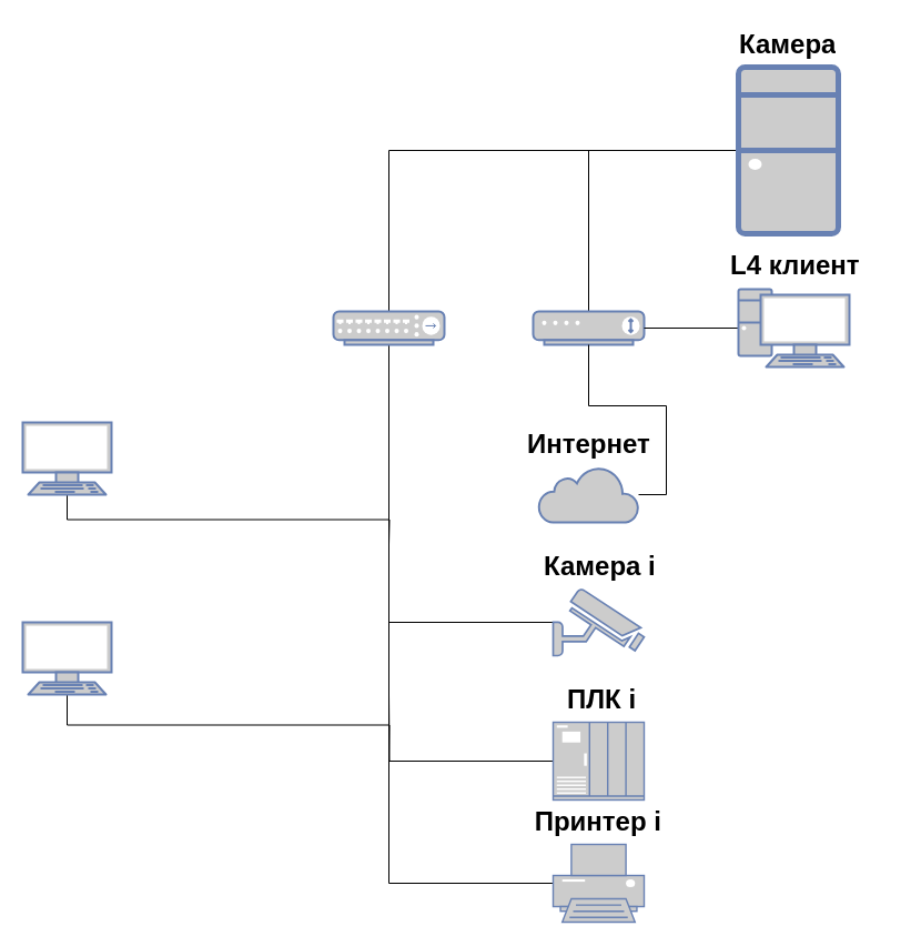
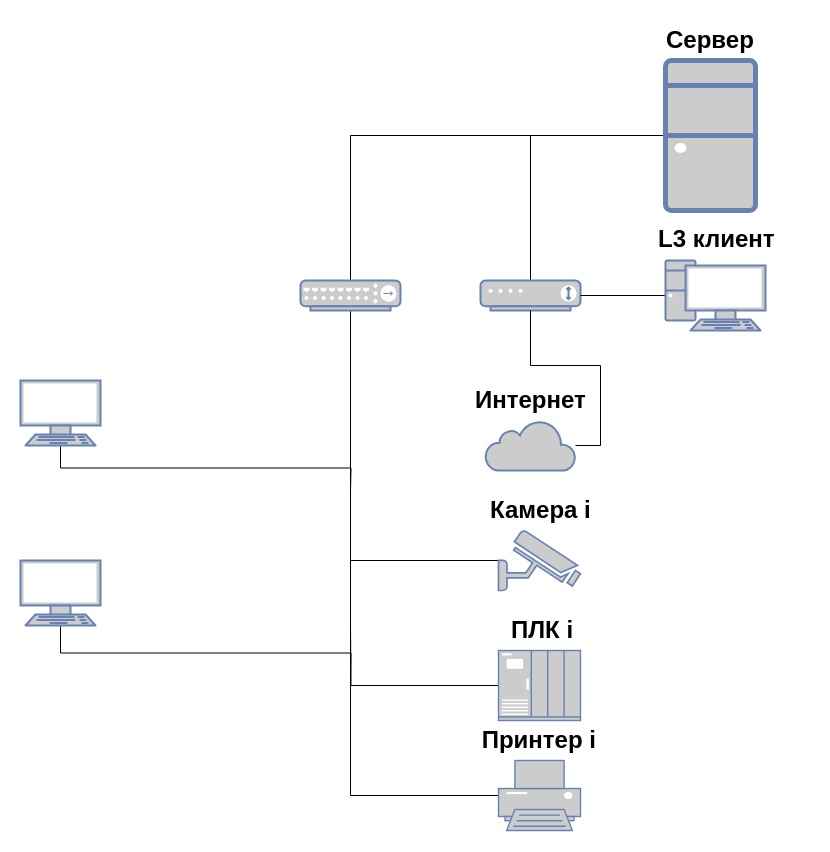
- <mxCell id="10" value="&lt;h1&gt;Камера&lt;br&gt;&lt;/h1&gt;" style="text;html=1;strokeColor=none;fillColor=none;spacing=5;spacingTop=-20;whiteSpace=wrap;overflow=hidden;rounded=0;" vertex="1" parent="1"><mxGeometry x="661" y="20" width="104" height="50" as="geometry" /></mxCell>
+ <mxCell id="10" value="&lt;h1&gt;Сервер&lt;br&gt;&lt;/h1&gt;" style="text;html=1;strokeColor=none;fillColor=none;spacing=5;spacingTop=-20;whiteSpace=wrap;overflow=hidden;rounded=0;" vertex="1" parent="1"><mxGeometry x="661" y="20" width="104" height="50" as="geometry" /></mxCell>
- <mxCell id="11" value="&lt;h1&gt;L4 клиент&lt;br&gt;&lt;/h1&gt;" style="text;html=1;strokeColor=none;fillColor=none;spacing=5;spacingTop=-20;whiteSpace=wrap;overflow=hidden;rounded=0;" vertex="1" parent="1"><mxGeometry x="653" y="219" width="155" height="50" as="geometry" /></mxCell>
+ <mxCell id="11" value="&lt;h1&gt;L3 клиент&lt;br&gt;&lt;/h1&gt;" style="text;html=1;strokeColor=none;fillColor=none;spacing=5;spacingTop=-20;whiteSpace=wrap;overflow=hidden;rounded=0;" vertex="1" parent="1"><mxGeometry x="653" y="219" width="155" height="50" as="geometry" /></mxCell>
